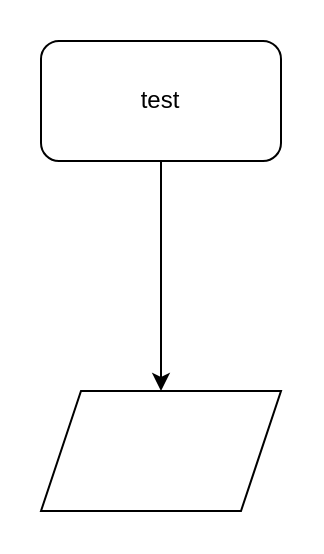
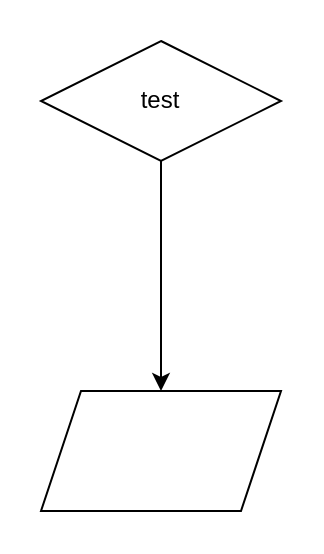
- <mxCell id="3" value="test&lt;br&gt;" style="rounded=1;whiteSpace=wrap;html=1;" vertex="1" parent="1"><mxGeometry x="20" y="20" width="120" height="60" as="geometry" /></mxCell>
+ <mxCell id="3" value="test&lt;br&gt;" style="rhombus;whiteSpace=wrap;html=1;" vertex="1" parent="1"><mxGeometry x="20" y="20" width="120" height="60" as="geometry" /></mxCell>
